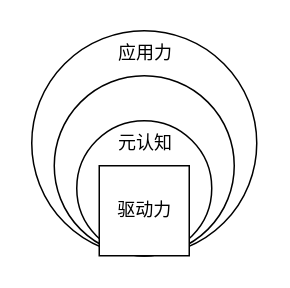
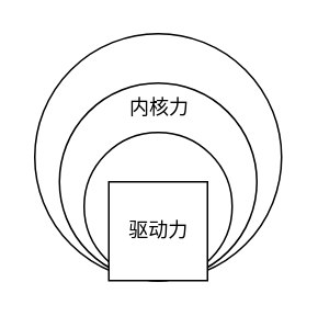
- <mxCell id="8" value="应用力" style="text;html=1;align=center;verticalAlign=middle;resizable=0;points=[];autosize=1;strokeColor=none;fillColor=none;" vertex="1" parent="1"><mxGeometry x="65.5" y="20" width="60" height="30" as="geometry" /></mxCell>
+ <mxCell id="7" value="内核力" style="text;html=1;align=center;verticalAlign=middle;resizable=0;points=[];autosize=1;strokeColor=none;fillColor=none;" vertex="1" parent="1"><mxGeometry x="65.5" y="50" width="60" height="30" as="geometry" /></mxCell>
- <mxCell id="6" value="元认知" style="text;html=1;align=center;verticalAlign=middle;resizable=0;points=[];autosize=1;strokeColor=none;fillColor=none;" vertex="1" parent="1"><mxGeometry x="65.5" y="80" width="60" height="30" as="geometry" /></mxCell>
